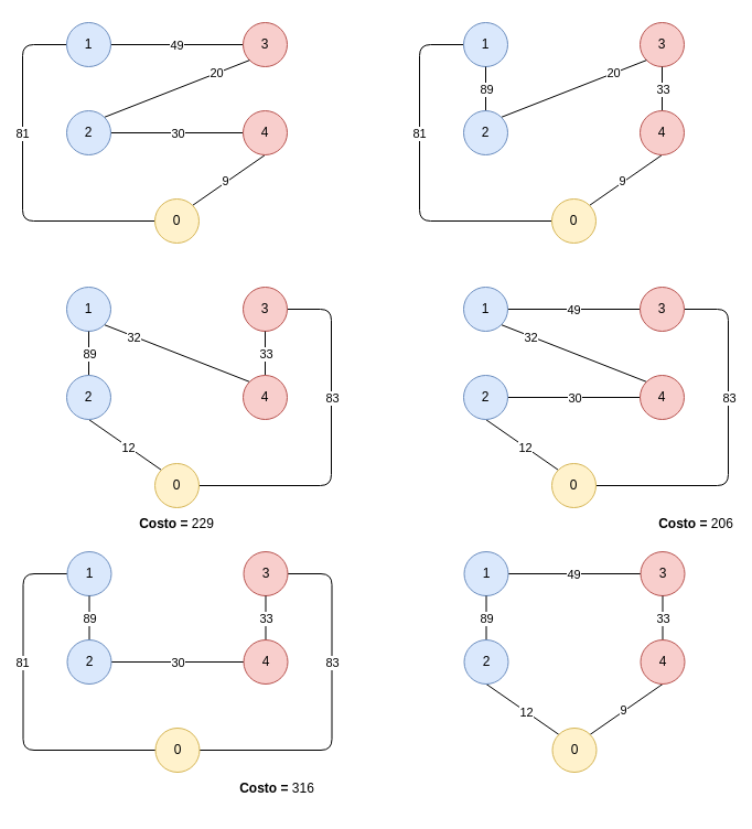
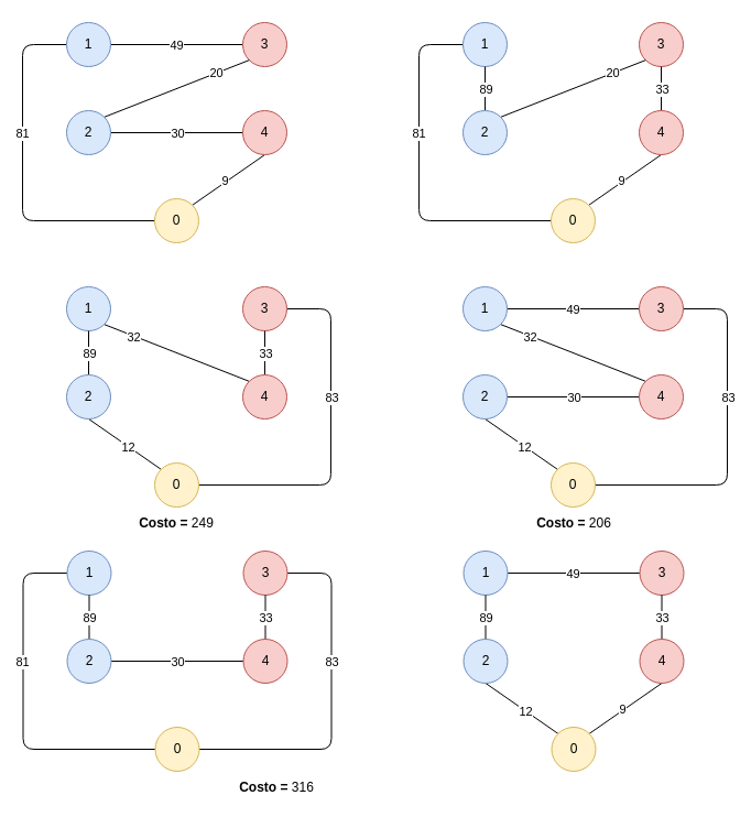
- <mxCell id="92" value="&lt;b&gt;Costo =&lt;/b&gt;&amp;nbsp;229" style="text;html=1;strokeColor=none;fillColor=none;align=center;verticalAlign=middle;whiteSpace=wrap;rounded=0;" vertex="1" parent="1"><mxGeometry x="120" y="460" width="80" height="30" as="geometry" /></mxCell>
+ <mxCell id="92" value="&lt;b&gt;Costo =&lt;/b&gt;&amp;nbsp;249" style="text;html=1;strokeColor=none;fillColor=none;align=center;verticalAlign=middle;whiteSpace=wrap;rounded=0;" vertex="1" parent="1"><mxGeometry x="120" y="460" width="80" height="30" as="geometry" /></mxCell>
- <mxCell id="94" value="&lt;b&gt;Costo =&lt;/b&gt;&amp;nbsp;206" style="text;html=1;strokeColor=none;fillColor=none;align=center;verticalAlign=middle;whiteSpace=wrap;rounded=0;" vertex="1" parent="1"><mxGeometry x="590.5" y="460" width="80" height="30" as="geometry" /></mxCell>
+ <mxCell id="94" value="&lt;b&gt;Costo =&lt;/b&gt;&amp;nbsp;206" style="text;html=1;strokeColor=none;fillColor=none;align=center;verticalAlign=middle;whiteSpace=wrap;rounded=0;" vertex="1" parent="1"><mxGeometry x="480.5" y="460" width="80" height="30" as="geometry" /></mxCell>
